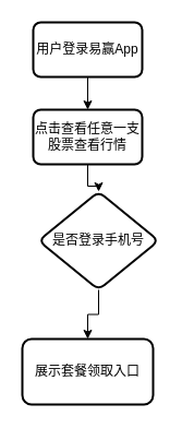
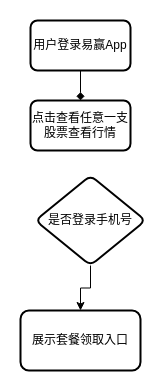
- <mxCell id="2" value="" style="edgeStyle=orthogonalEdgeStyle;rounded=0;orthogonalLoop=1;jettySize=auto;html=1;" edge="1" parent="1" source="3" target="5"><mxGeometry relative="1" as="geometry" /></mxCell>
+ <mxCell id="2" value="" style="edgeStyle=orthogonalEdgeStyle;rounded=0;orthogonalLoop=1;jettySize=auto;html=1;endArrow=diamond;" edge="1" parent="1" source="3" target="5"><mxGeometry relative="1" as="geometry" /></mxCell>
- <mxCell id="4" value="" style="edgeStyle=orthogonalEdgeStyle;rounded=0;orthogonalLoop=1;jettySize=auto;html=1;" edge="1" parent="1" source="5" target="7"><mxGeometry relative="1" as="geometry" /></mxCell>
